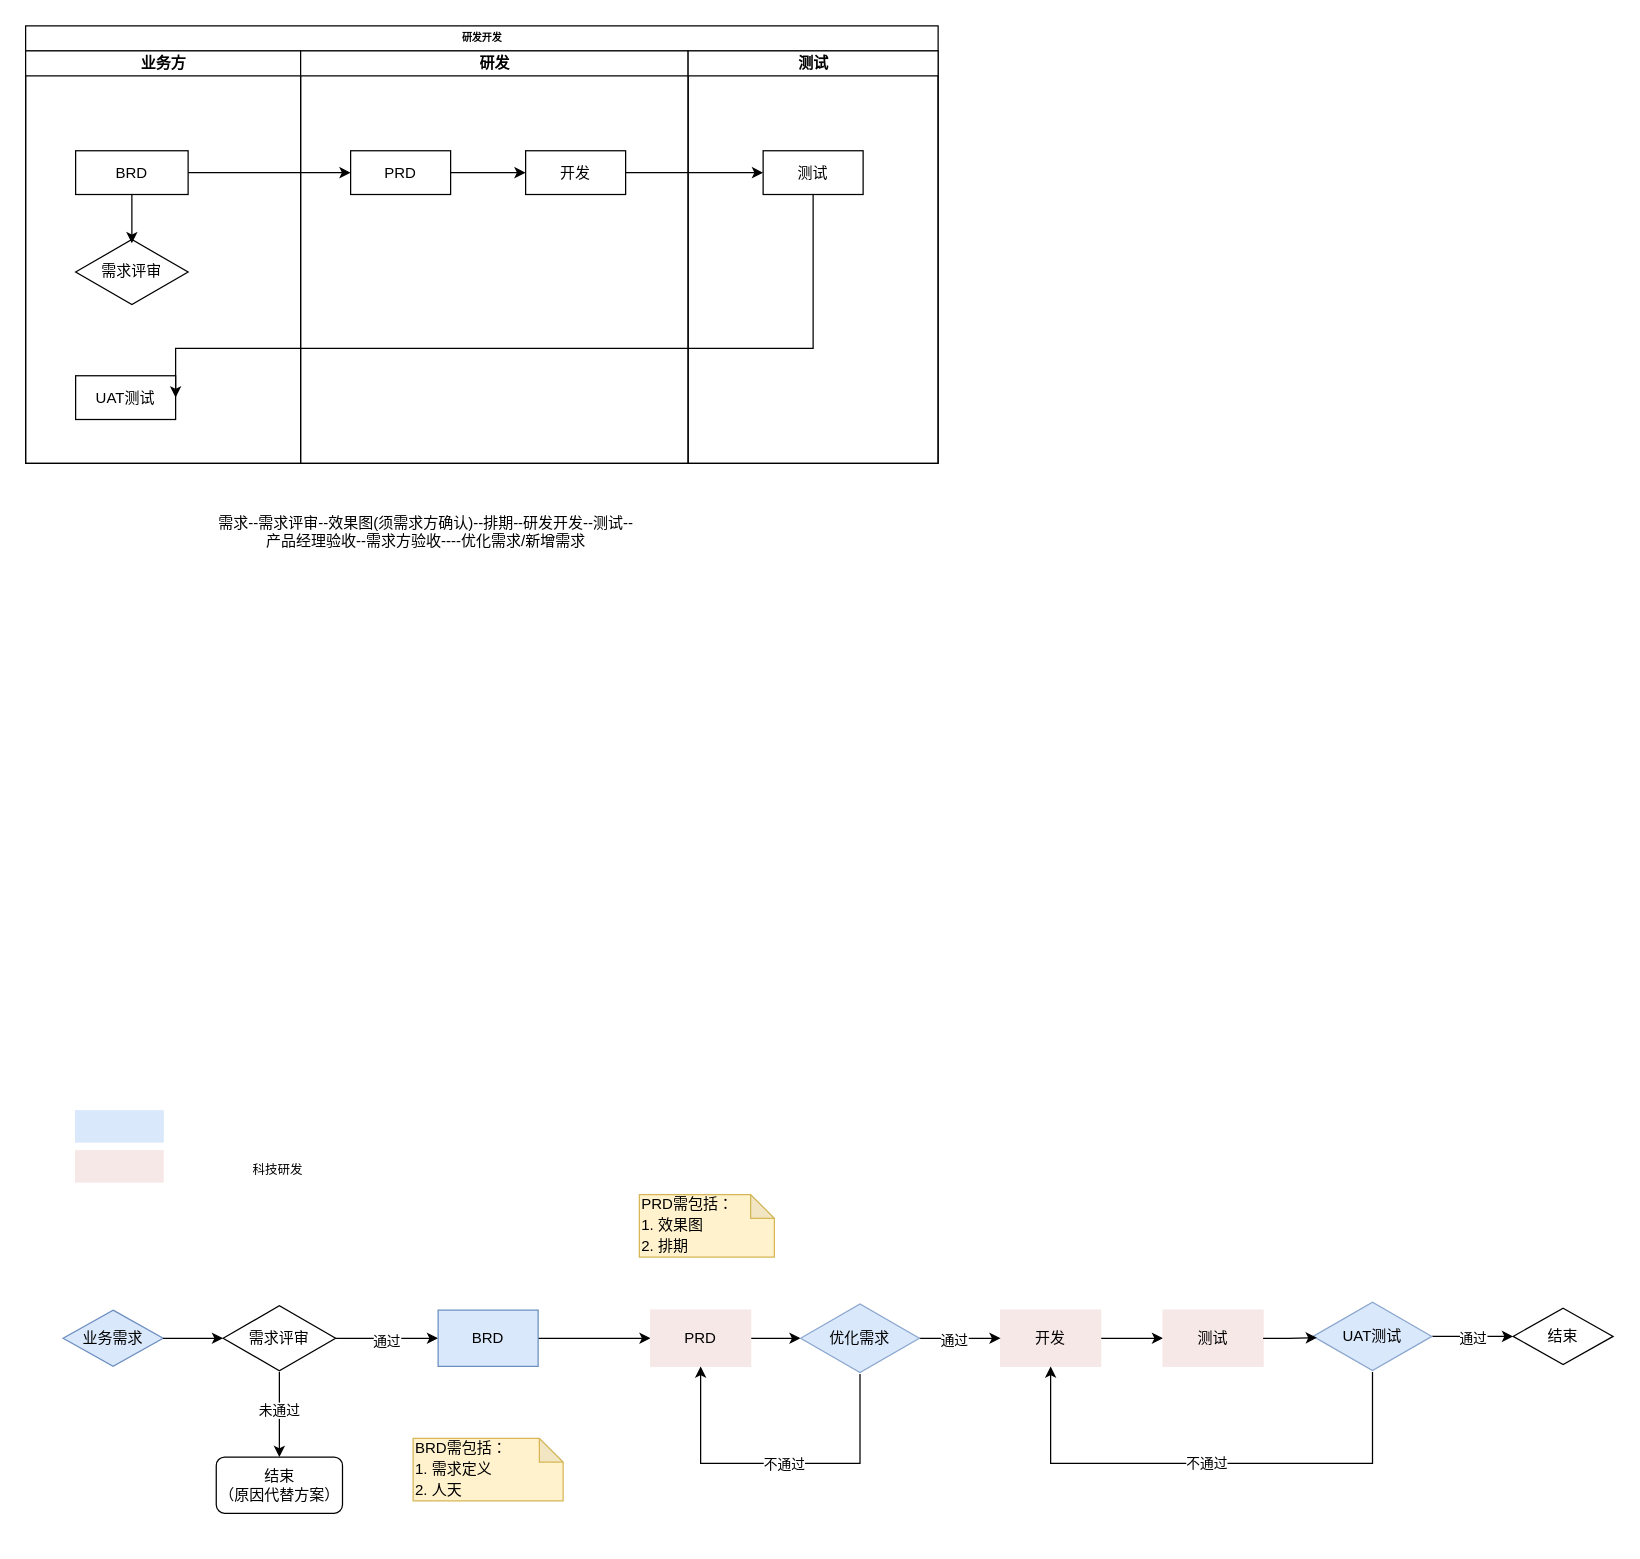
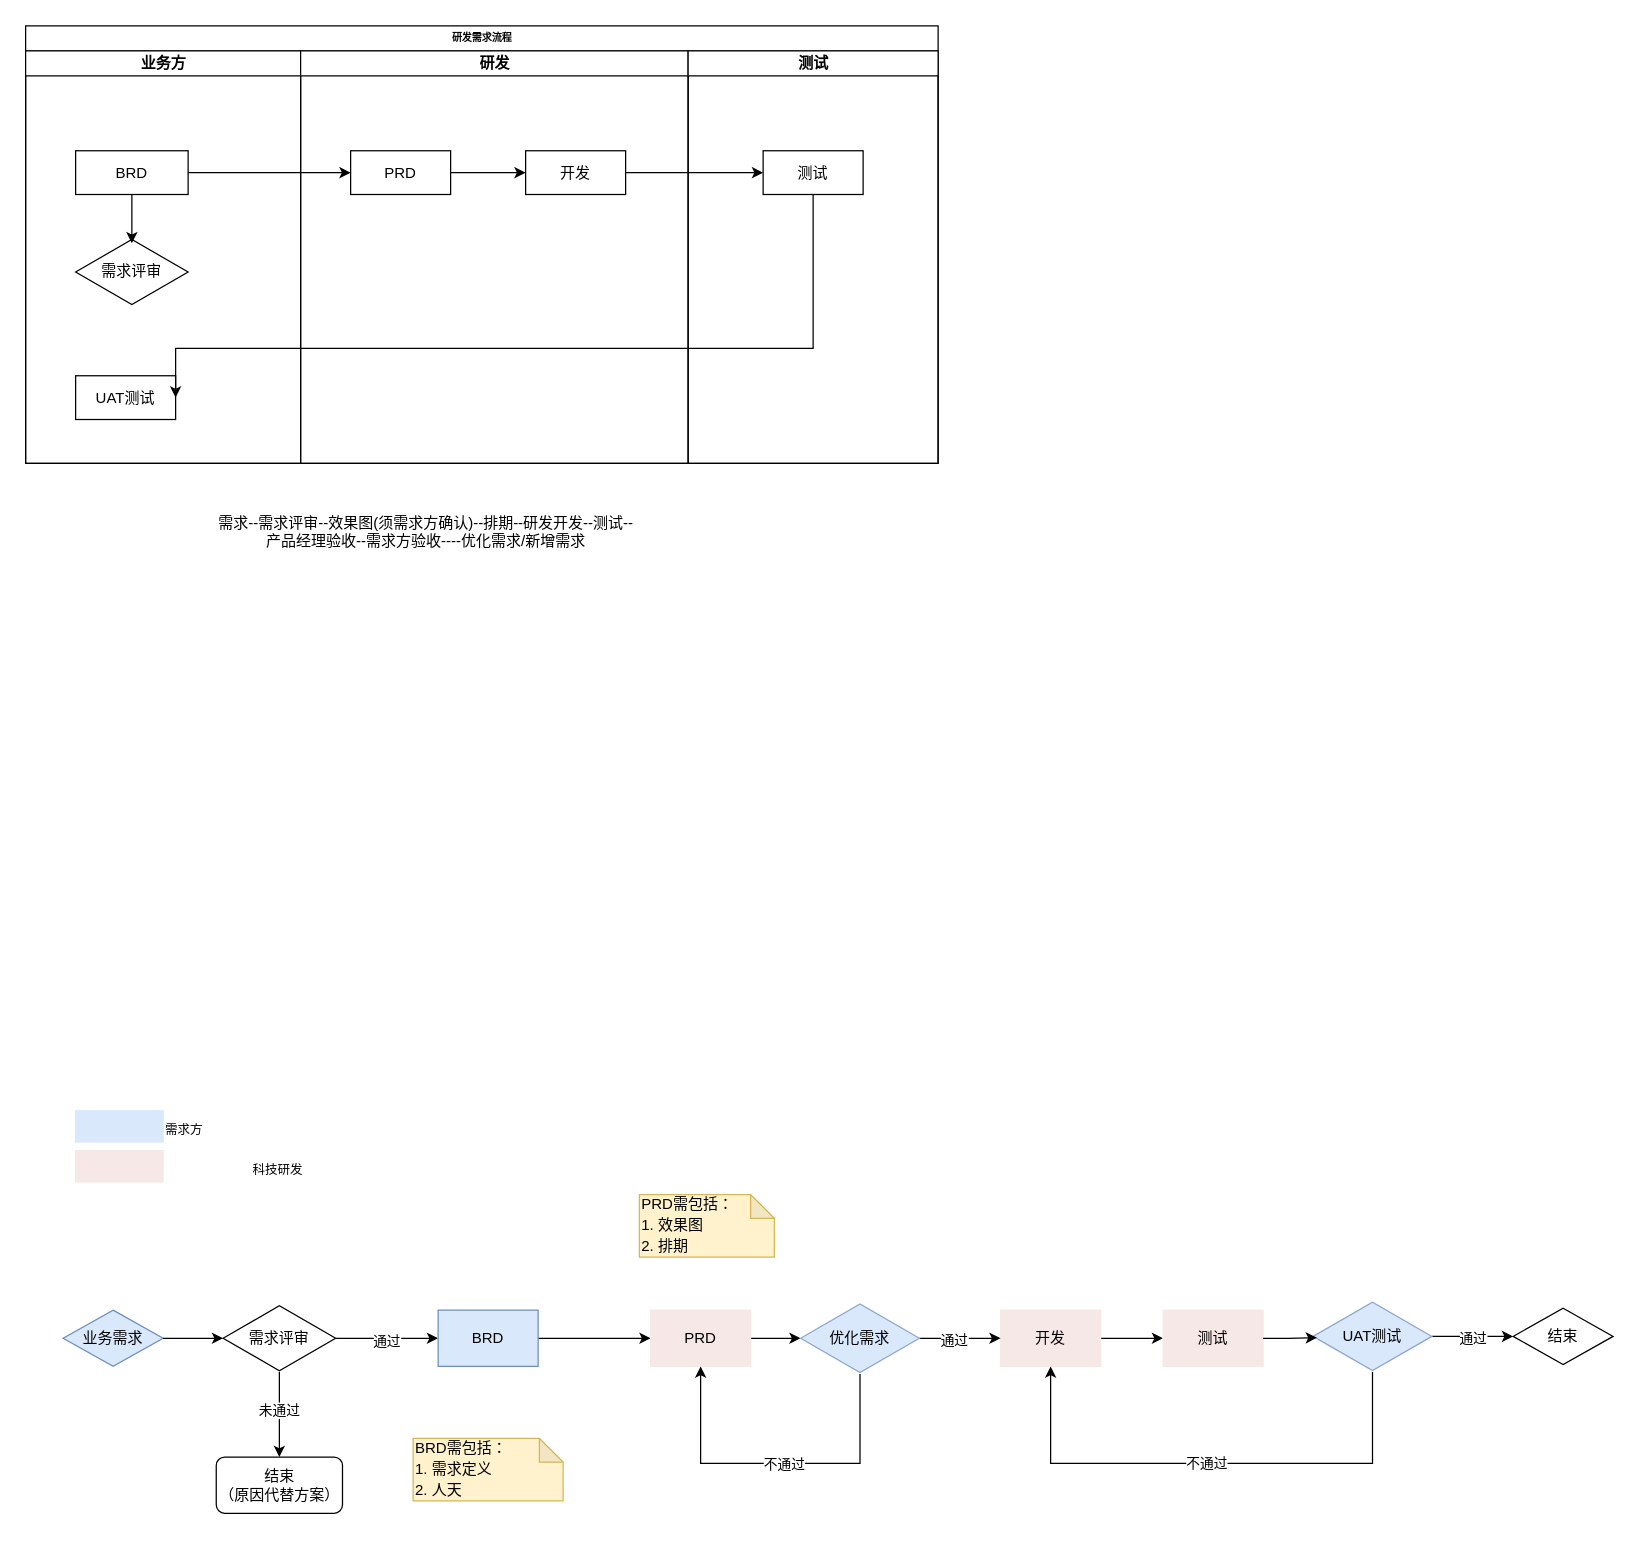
- <mxCell id="2" value="研发开发" style="swimlane;html=1;childLayout=stackLayout;startSize=20;rounded=0;shadow=0;labelBackgroundColor=none;strokeWidth=1;fontFamily=Verdana;fontSize=8;align=center;" parent="1" vertex="1"><mxGeometry x="20" y="20" width="730" height="350" as="geometry" /></mxCell>
+ <mxCell id="2" value="研发需求流程" style="swimlane;html=1;childLayout=stackLayout;startSize=20;rounded=0;shadow=0;labelBackgroundColor=none;strokeWidth=1;fontFamily=Verdana;fontSize=8;align=center;" parent="1" vertex="1"><mxGeometry x="20" y="20" width="730" height="350" as="geometry" /></mxCell>
+ <mxCell id="49" value="需求方" style="text;html=1;align=left;verticalAlign=middle;resizable=0;points=[];autosize=1;strokeColor=none;fillColor=none;fontSize=10;" vertex="1" parent="18"><mxGeometry x="80" width="50" height="30" as="geometry" /></mxCell>
